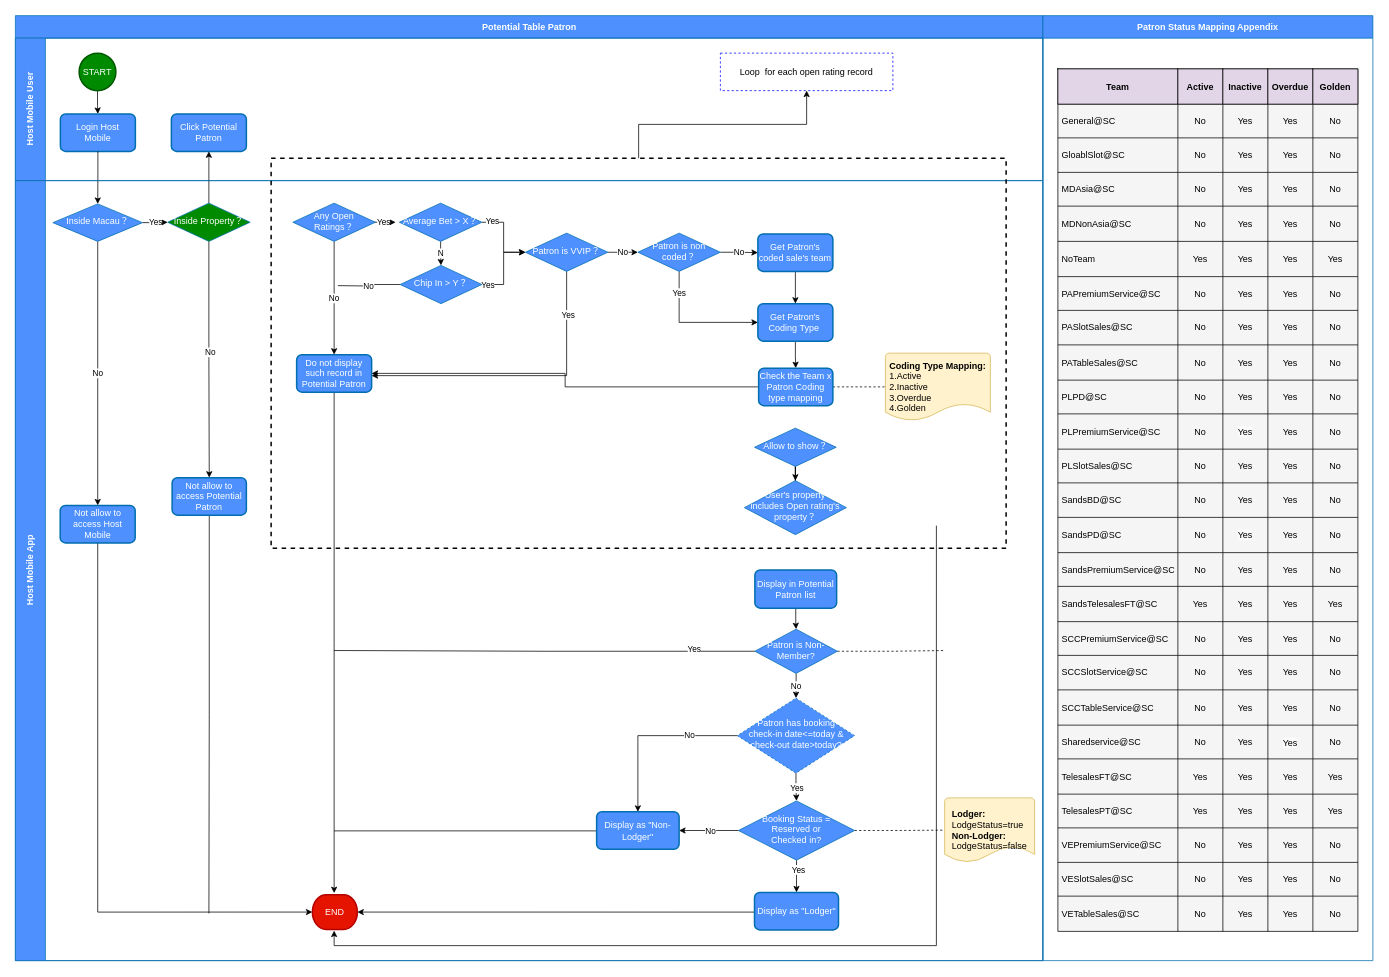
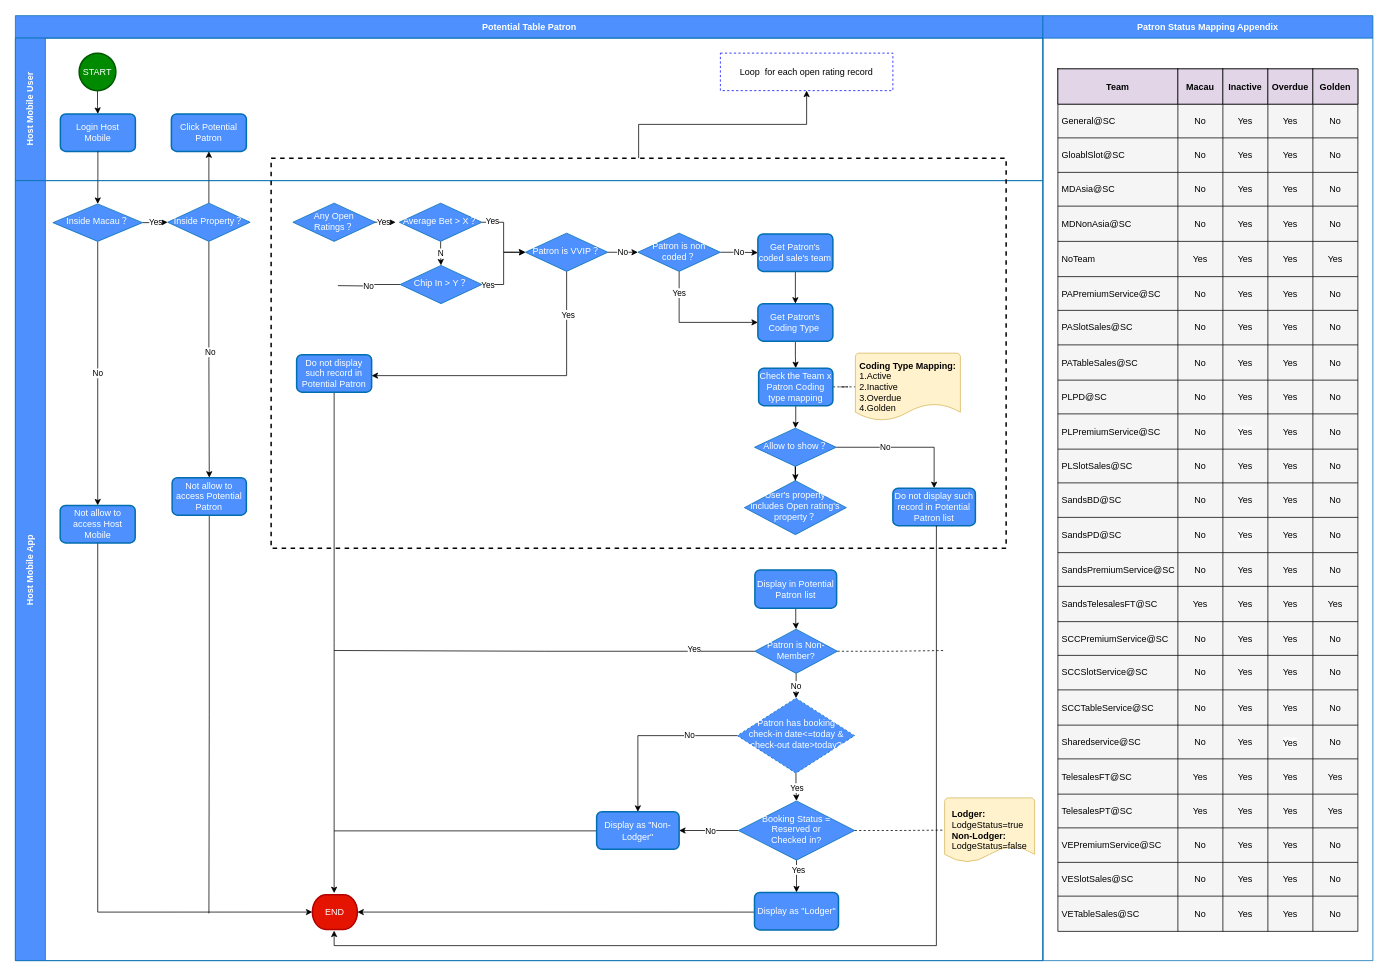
- <mxCell id="84" value="&lt;b&gt;Active&lt;/b&gt;" style="shape=partialRectangle;html=1;whiteSpace=wrap;connectable=0;overflow=hidden;top=1;left=1;bottom=1;right=1;pointerEvents=1;fillColor=#e1d5e7;strokeColor=default;fillStyle=auto;strokeWidth=1;" parent="82" vertex="1"><mxGeometry x="160" width="60" height="47" as="geometry"><mxRectangle width="60" height="47" as="alternateBounds" /></mxGeometry></mxCell>
+ <mxCell id="84" value="&lt;b&gt;Macau&lt;/b&gt;" style="shape=partialRectangle;html=1;whiteSpace=wrap;connectable=0;overflow=hidden;top=1;left=1;bottom=1;right=1;pointerEvents=1;fillColor=#e1d5e7;strokeColor=default;fillStyle=auto;strokeWidth=1;" parent="82" vertex="1"><mxGeometry x="160" width="60" height="47" as="geometry"><mxRectangle width="60" height="47" as="alternateBounds" /></mxGeometry></mxCell>
- <mxCell id="19" value="Inside Property？" style="rhombus;whiteSpace=wrap;html=1;shadow=0;fontFamily=Helvetica;fontSize=12;align=center;strokeWidth=1;spacing=6;spacingTop=-4;fillColor=#008a00;fontColor=#ffffff;strokeColor=#006EAF;" parent="12" vertex="1"><mxGeometry x="203" y="30" width="110" height="51" as="geometry" /></mxCell>
+ <mxCell id="19" value="Inside Property？" style="rhombus;whiteSpace=wrap;html=1;shadow=0;fontFamily=Helvetica;fontSize=12;align=center;strokeWidth=1;spacing=6;spacingTop=-4;fillColor=#4d90fe;fontColor=#ffffff;strokeColor=#006EAF;" parent="12" vertex="1"><mxGeometry x="203" y="30" width="110" height="51" as="geometry" /></mxCell>
- <mxCell id="25" value="No" style="edgeStyle=orthogonalEdgeStyle;rounded=0;orthogonalLoop=1;jettySize=auto;html=1;" parent="12" source="26" target="37" edge="1"><mxGeometry relative="1" as="geometry" /></mxCell>
- <mxCell id="49" value="" style="edgeStyle=orthogonalEdgeStyle;rounded=0;orthogonalLoop=1;jettySize=auto;html=1;" parent="12" source="51" target="37" edge="1"><mxGeometry relative="1" as="geometry" /></mxCell>
+ <mxCell id="49" value="" style="edgeStyle=orthogonalEdgeStyle;rounded=0;orthogonalLoop=1;jettySize=auto;html=1;" parent="12" source="51" target="54" edge="1"><mxGeometry relative="1" as="geometry" /></mxCell>
- <mxCell id="79" value="&lt;div style=&quot;text-align: left;&quot;&gt;&lt;span style=&quot;background-color: initial;&quot;&gt;&lt;b&gt;Coding Type Mapping:&lt;/b&gt;&lt;/span&gt;&lt;/div&gt;&lt;div style=&quot;text-align: left;&quot;&gt;&lt;span style=&quot;background-color: initial;&quot;&gt;1.Active&lt;/span&gt;&lt;/div&gt;&lt;div style=&quot;text-align: left;&quot;&gt;&lt;span style=&quot;background-color: initial;&quot;&gt;2.Inactive&lt;/span&gt;&lt;/div&gt;&lt;div style=&quot;text-align: left;&quot;&gt;&lt;span style=&quot;background-color: initial;&quot;&gt;3.Overdue&lt;/span&gt;&lt;/div&gt;&lt;div style=&quot;text-align: left;&quot;&gt;&lt;span style=&quot;background-color: initial;&quot;&gt;4.Golden&lt;/span&gt;&lt;/div&gt;" style="strokeWidth=1;html=1;shape=mxgraph.flowchart.document2;whiteSpace=wrap;size=0.25;fillColor=#fff2cc;strokeColor=#d6b656;" parent="12" vertex="1"><mxGeometry x="1160" y="230" width="140" height="90" as="geometry" /></mxCell>
+ <mxCell id="79" value="&lt;div style=&quot;text-align: left;&quot;&gt;&lt;span style=&quot;background-color: initial;&quot;&gt;&lt;b&gt;Coding Type Mapping:&lt;/b&gt;&lt;/span&gt;&lt;/div&gt;&lt;div style=&quot;text-align: left;&quot;&gt;&lt;span style=&quot;background-color: initial;&quot;&gt;1.Active&lt;/span&gt;&lt;/div&gt;&lt;div style=&quot;text-align: left;&quot;&gt;&lt;span style=&quot;background-color: initial;&quot;&gt;2.Inactive&lt;/span&gt;&lt;/div&gt;&lt;div style=&quot;text-align: left;&quot;&gt;&lt;span style=&quot;background-color: initial;&quot;&gt;3.Overdue&lt;/span&gt;&lt;/div&gt;&lt;div style=&quot;text-align: left;&quot;&gt;&lt;span style=&quot;background-color: initial;&quot;&gt;4.Golden&lt;/span&gt;&lt;/div&gt;" style="strokeWidth=1;html=1;shape=mxgraph.flowchart.document2;whiteSpace=wrap;size=0.25;fillColor=#fff2cc;strokeColor=#d6b656;" parent="12" vertex="1"><mxGeometry x="1120" y="230" width="140" height="90" as="geometry" /></mxCell>
+ <mxCell id="52" value="No" style="edgeStyle=orthogonalEdgeStyle;rounded=0;orthogonalLoop=1;jettySize=auto;html=1;" parent="12" source="54" target="56" edge="1"><mxGeometry x="-0.292" relative="1" as="geometry"><mxPoint as="offset" /></mxGeometry></mxCell>
+ <mxCell id="56" value="Do not display such record in Potential Patron list" style="rounded=1;whiteSpace=wrap;html=1;absoluteArcSize=1;arcSize=14;strokeWidth=2;fillColor=#4d90fe;fontColor=#ffffff;strokeColor=#006EAF;" parent="12" vertex="1"><mxGeometry x="1170" y="410" width="110" height="50" as="geometry" /></mxCell>
